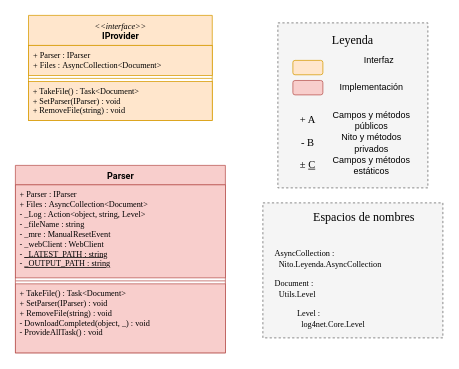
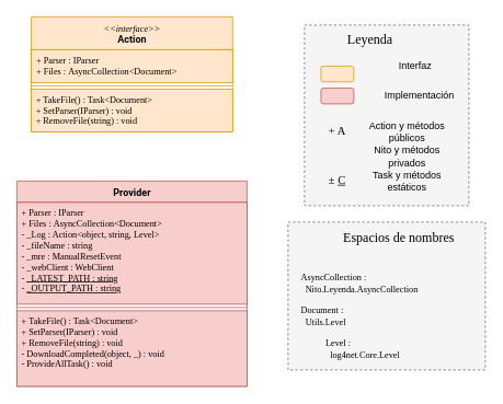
- <mxCell id="6" value="&lt;i style=&quot;font-weight: 400 ; font-size: 11px&quot;&gt;&lt;font face=&quot;Roboto Mono&quot; data-font-src=&quot;https://fonts.googleapis.com/css?family=Roboto+Mono&quot;&gt;&amp;lt;&amp;lt;interface&amp;gt;&amp;gt;&lt;/font&gt;&lt;/i&gt;&lt;br style=&quot;font-weight: 400&quot;&gt;&lt;b&gt;&lt;font face=&quot;Roboto&quot; data-font-src=&quot;https://fonts.googleapis.com/css?family=Roboto&quot;&gt;IProvider&lt;/font&gt;&lt;/b&gt;" style="swimlane;fontStyle=1;align=center;verticalAlign=top;childLayout=stackLayout;horizontal=1;startSize=40;horizontalStack=0;resizeParent=1;resizeParentMax=0;resizeLast=0;collapsible=1;marginBottom=0;rounded=0;strokeColor=#d79b00;html=1;fillColor=#ffe6cc;" parent="1" vertex="1"><mxGeometry x="37.5" y="20" width="245" height="140" as="geometry"><mxRectangle x="117.5" y="30" width="120" height="40" as="alternateBounds" /></mxGeometry></mxCell>
+ <mxCell id="6" value="&lt;i style=&quot;font-weight: 400 ; font-size: 11px&quot;&gt;&lt;font face=&quot;Roboto Mono&quot; data-font-src=&quot;https://fonts.googleapis.com/css?family=Roboto+Mono&quot;&gt;&amp;lt;&amp;lt;interface&amp;gt;&amp;gt;&lt;/font&gt;&lt;/i&gt;&lt;br style=&quot;font-weight: 400&quot;&gt;&lt;b&gt;&lt;font face=&quot;Roboto&quot; data-font-src=&quot;https://fonts.googleapis.com/css?family=Roboto&quot;&gt;Action&lt;/font&gt;&lt;/b&gt;" style="swimlane;fontStyle=1;align=center;verticalAlign=top;childLayout=stackLayout;horizontal=1;startSize=40;horizontalStack=0;resizeParent=1;resizeParentMax=0;resizeLast=0;collapsible=1;marginBottom=0;rounded=0;strokeColor=#d79b00;html=1;fillColor=#ffe6cc;" parent="1" vertex="1"><mxGeometry x="37.5" y="20" width="245" height="140" as="geometry"><mxRectangle x="117.5" y="30" width="120" height="40" as="alternateBounds" /></mxGeometry></mxCell>
- <mxCell id="12" value="&lt;font style=&quot;font-size: 16px&quot;&gt;Leyenda&lt;/font&gt;" style="text;html=1;strokeColor=none;fillColor=none;align=center;verticalAlign=middle;whiteSpace=wrap;rounded=0;shadow=0;glass=0;dashed=1;sketch=0;fontFamily=Roboto Slab;fontSource=https%3A%2F%2Ffonts.googleapis.com%2Fcss%3Ffamily%3DRoboto%2BSlab;fontSize=20;" parent="10" vertex="1"><mxGeometry x="80" y="10" width="40" height="19.2" as="geometry" /></mxCell>
+ <mxCell id="12" value="&lt;font style=&quot;font-size: 16px&quot;&gt;Leyenda&lt;/font&gt;" style="text;html=1;strokeColor=none;fillColor=none;align=center;verticalAlign=middle;whiteSpace=wrap;rounded=0;shadow=0;glass=0;dashed=1;sketch=0;fontFamily=Roboto Slab;fontSource=https%3A%2F%2Ffonts.googleapis.com%2Fcss%3Ffamily%3DRoboto%2BSlab;fontSize=20;" parent="10" vertex="1"><mxGeometry x="60" y="5" width="40" height="19.2" as="geometry" /></mxCell>
- <mxCell id="16" value="Implementación" style="text;html=1;strokeColor=none;fillColor=none;align=center;verticalAlign=middle;whiteSpace=wrap;rounded=0;shadow=0;glass=0;dashed=1;sketch=0;fontFamily=Helvetica;fontSize=12;" parent="10" vertex="1"><mxGeometry x="70" y="76.8" width="110" height="19.2" as="geometry" /></mxCell>
+ <mxCell id="16" value="Implementación" style="text;html=1;strokeColor=none;fillColor=none;align=center;verticalAlign=middle;whiteSpace=wrap;rounded=0;shadow=0;glass=0;dashed=1;sketch=0;fontFamily=Helvetica;fontSize=12;" parent="10" vertex="1"><mxGeometry x="85" y="76.8" width="110" height="19.2" as="geometry" /></mxCell>
- <mxCell id="18" value="Campos y métodos&lt;br&gt;públicos" style="text;html=1;strokeColor=none;fillColor=none;align=center;verticalAlign=middle;whiteSpace=wrap;rounded=0;shadow=0;glass=0;dashed=1;sketch=0;fontFamily=Helvetica;fontSize=12;" parent="10" vertex="1"><mxGeometry x="70" y="120.8" width="110" height="19.2" as="geometry" /></mxCell>
+ <mxCell id="18" value="Action y métodos&lt;br&gt;públicos" style="text;html=1;strokeColor=none;fillColor=none;align=center;verticalAlign=middle;whiteSpace=wrap;rounded=0;shadow=0;glass=0;dashed=1;sketch=0;fontFamily=Helvetica;fontSize=12;" parent="10" vertex="1"><mxGeometry x="70" y="120.8" width="110" height="19.2" as="geometry" /></mxCell>
- <mxCell id="19" value="&lt;font face=&quot;Roboto Mono&quot; data-font-src=&quot;https://fonts.googleapis.com/css?family=Roboto+Mono&quot; style=&quot;font-size: 14px&quot;&gt;- B&lt;/font&gt;" style="text;html=1;strokeColor=none;fillColor=none;align=center;verticalAlign=middle;whiteSpace=wrap;rounded=0;labelBackgroundColor=none;" parent="10" vertex="1"><mxGeometry x="20" y="150" width="40" height="20" as="geometry" /></mxCell>
- <mxCell id="22" value="Campos y métodos&lt;br&gt;estáticos" style="text;html=1;strokeColor=none;fillColor=none;align=center;verticalAlign=middle;whiteSpace=wrap;rounded=0;shadow=0;glass=0;dashed=1;sketch=0;fontFamily=Helvetica;fontSize=12;" parent="10" vertex="1"><mxGeometry x="70" y="180.8" width="110" height="19.2" as="geometry" /></mxCell>
+ <mxCell id="22" value="Task y métodos&lt;br&gt;estáticos" style="text;html=1;strokeColor=none;fillColor=none;align=center;verticalAlign=middle;whiteSpace=wrap;rounded=0;shadow=0;glass=0;dashed=1;sketch=0;fontFamily=Helvetica;fontSize=12;" parent="10" vertex="1"><mxGeometry x="70" y="180.8" width="110" height="19.2" as="geometry" /></mxCell>
- <mxCell id="2" value="&lt;font face=&quot;Roboto&quot; data-font-src=&quot;https://fonts.googleapis.com/css?family=Roboto&quot;&gt;Parser&lt;/font&gt;" style="swimlane;fontStyle=1;align=center;verticalAlign=top;childLayout=stackLayout;horizontal=1;startSize=26;horizontalStack=0;resizeParent=1;resizeParentMax=0;resizeLast=0;collapsible=1;marginBottom=0;rounded=0;strokeColor=#b85450;html=1;fillColor=#f8cecc;" parent="1" vertex="1"><mxGeometry x="20" y="220" width="280" height="250" as="geometry"><mxRectangle x="100" y="230" width="80" height="26" as="alternateBounds" /></mxGeometry></mxCell>
+ <mxCell id="2" value="&lt;font face=&quot;Roboto&quot; data-font-src=&quot;https://fonts.googleapis.com/css?family=Roboto&quot;&gt;Provider&lt;/font&gt;" style="swimlane;fontStyle=1;align=center;verticalAlign=top;childLayout=stackLayout;horizontal=1;startSize=26;horizontalStack=0;resizeParent=1;resizeParentMax=0;resizeLast=0;collapsible=1;marginBottom=0;rounded=0;strokeColor=#b85450;html=1;fillColor=#f8cecc;" parent="1" vertex="1"><mxGeometry x="20" y="220" width="280" height="250" as="geometry"><mxRectangle x="100" y="230" width="80" height="26" as="alternateBounds" /></mxGeometry></mxCell>
